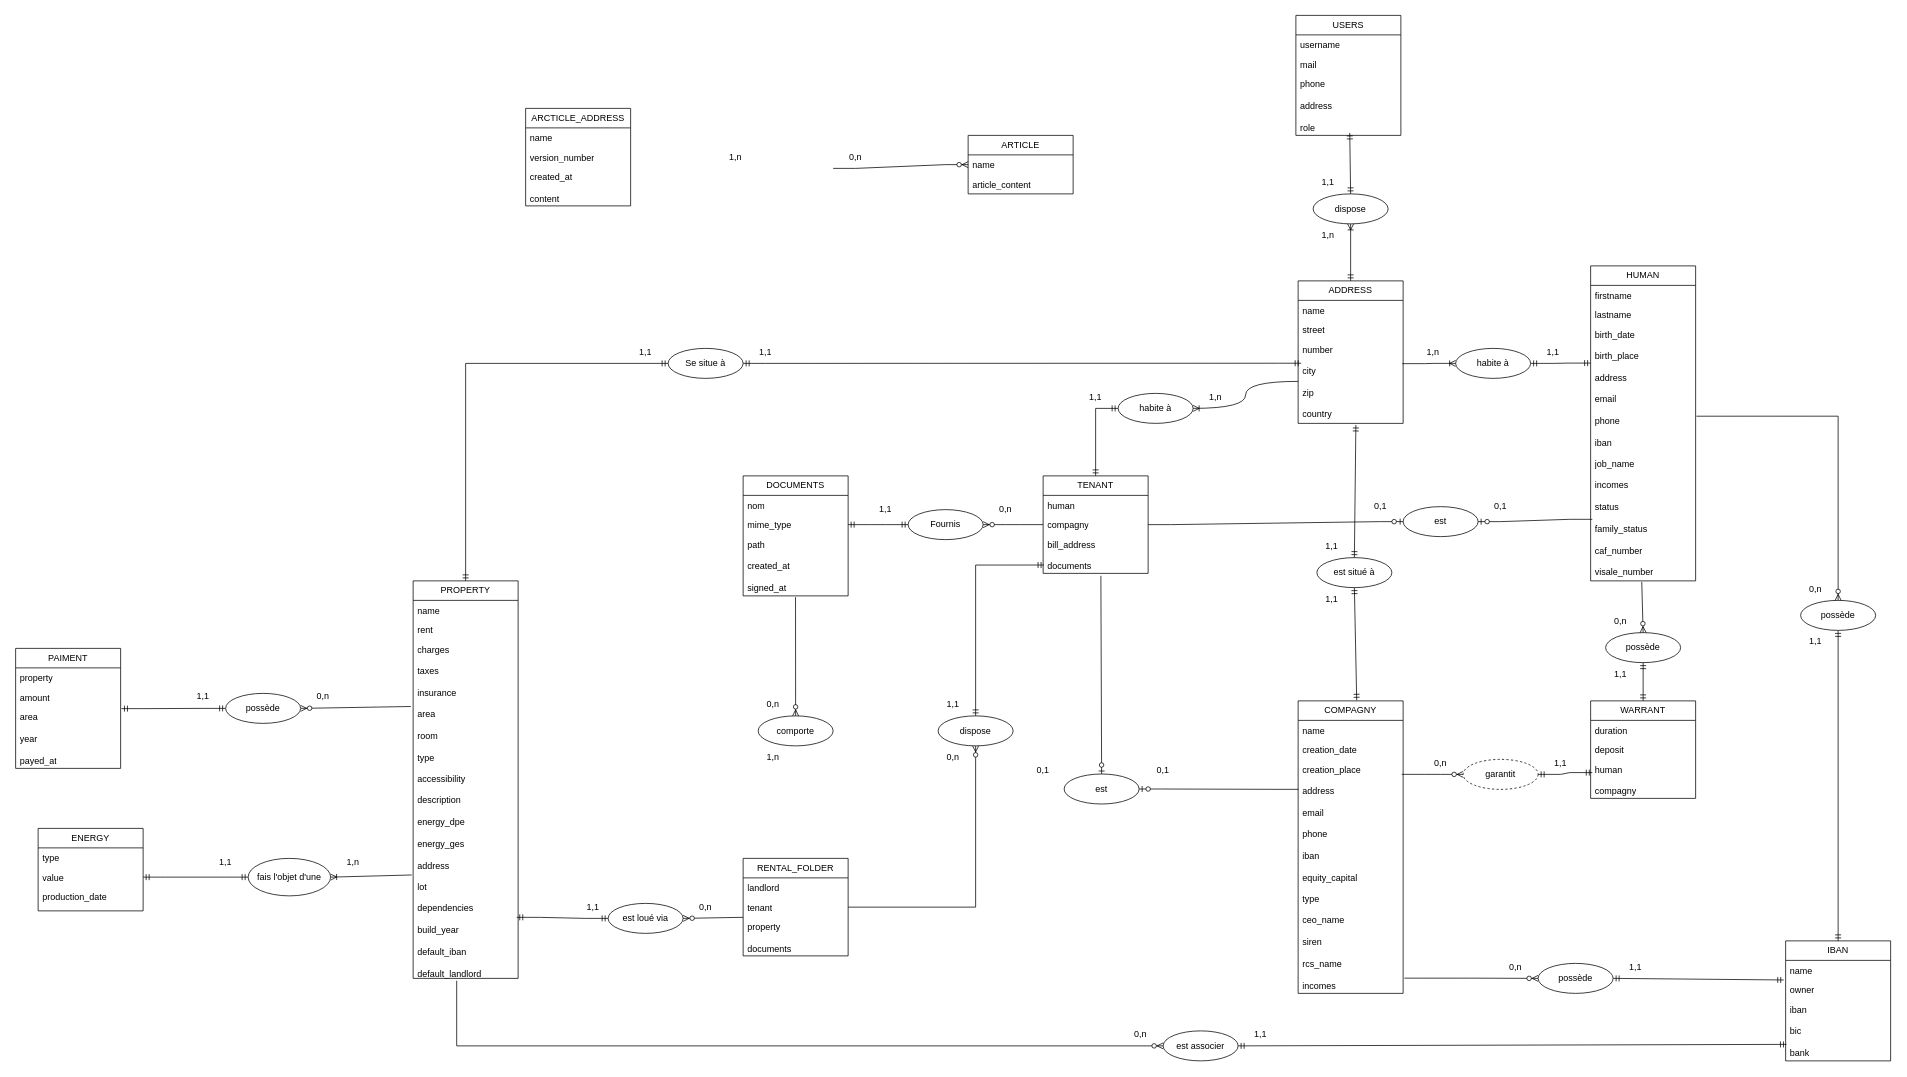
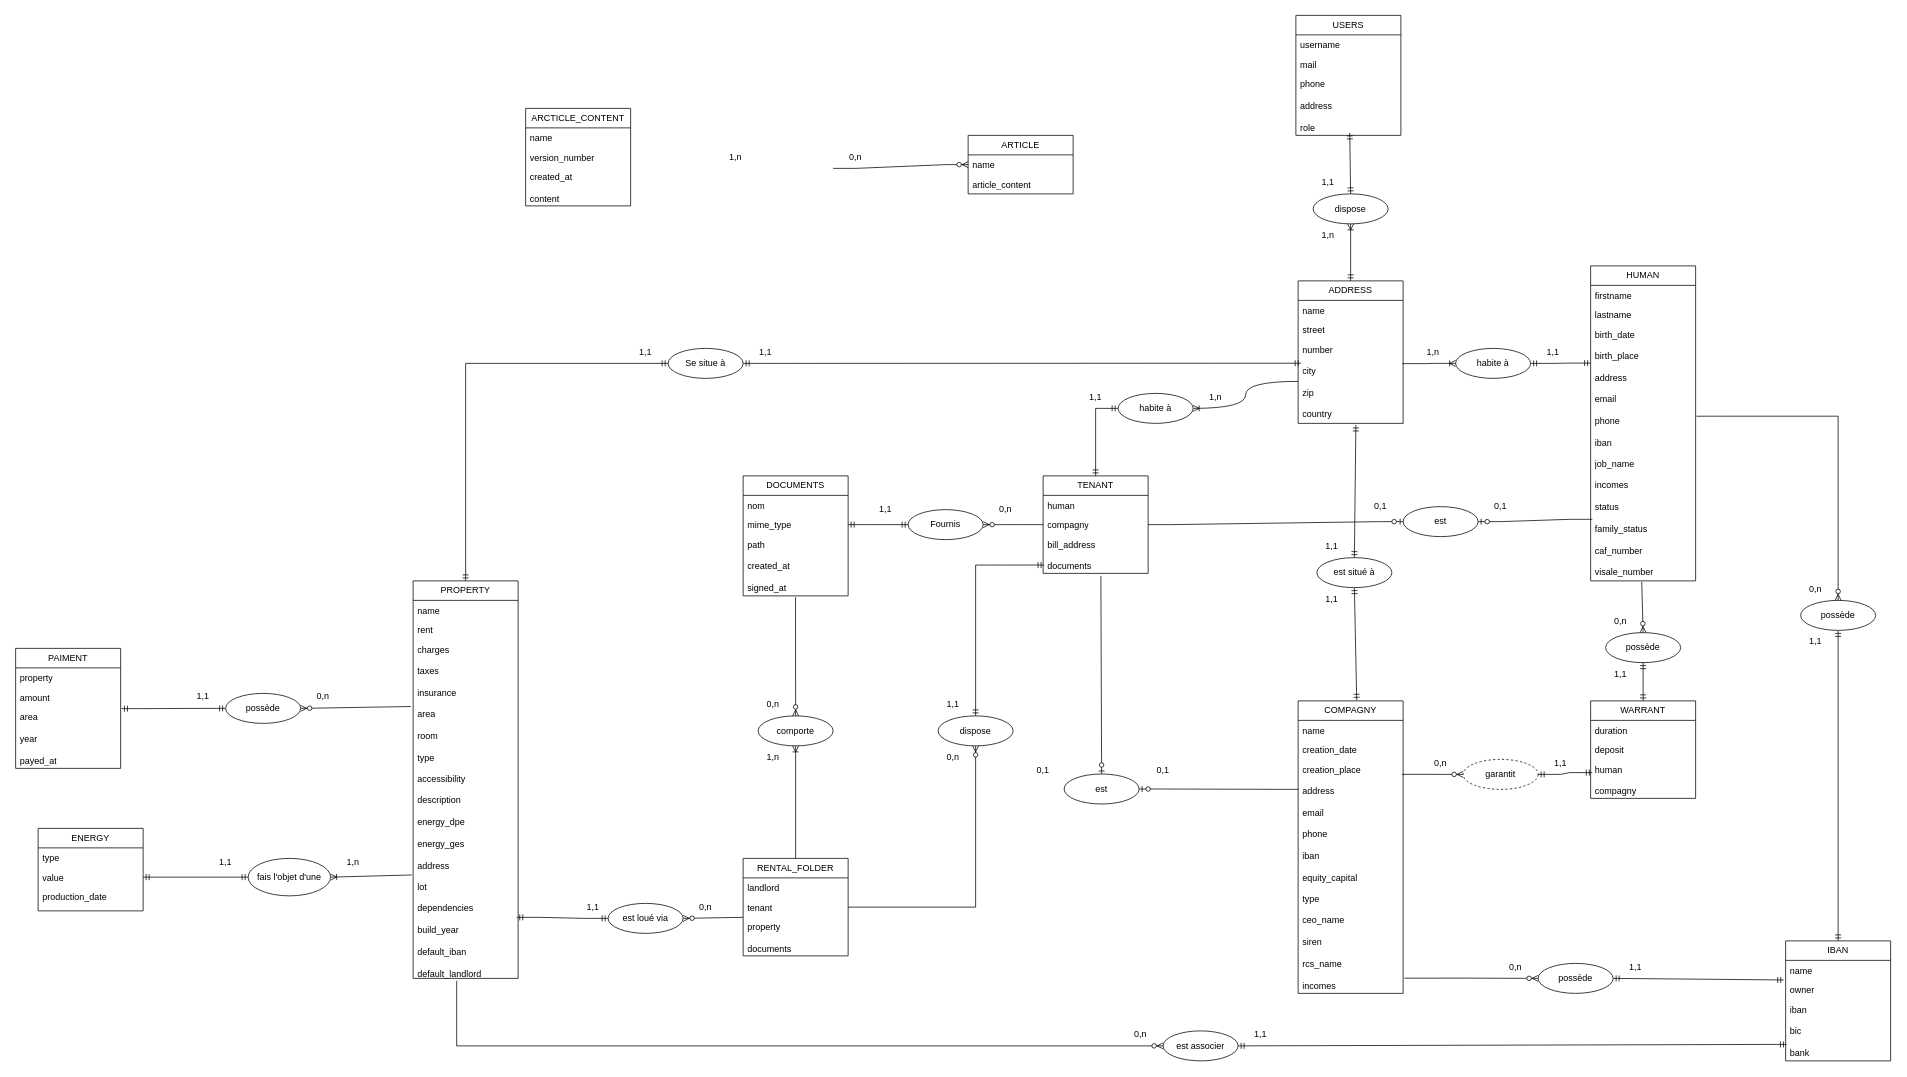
- <mxCell id="43" value="ARCTICLE_ADDRESS" style="swimlane;fontStyle=0;childLayout=stackLayout;horizontal=1;startSize=26;fillColor=none;horizontalStack=0;resizeParent=1;resizeParentMax=0;resizeLast=0;collapsible=1;marginBottom=0;whiteSpace=wrap;html=1;" parent="1" vertex="1"><mxGeometry x="700" y="144" width="140" height="130" as="geometry"><mxRectangle x="480" y="650" width="120" height="30" as="alternateBounds" /></mxGeometry></mxCell>
+ <mxCell id="43" value="ARCTICLE_CONTENT" style="swimlane;fontStyle=0;childLayout=stackLayout;horizontal=1;startSize=26;fillColor=none;horizontalStack=0;resizeParent=1;resizeParentMax=0;resizeLast=0;collapsible=1;marginBottom=0;whiteSpace=wrap;html=1;" parent="1" vertex="1"><mxGeometry x="700" y="144" width="140" height="130" as="geometry"><mxRectangle x="480" y="650" width="120" height="30" as="alternateBounds" /></mxGeometry></mxCell>
+ <mxCell id="107" value="" style="fontSize=12;html=1;endArrow=ERoneToMany;rounded=0;exitX=0.5;exitY=0;exitDx=0;exitDy=0;entryX=0.5;entryY=1;entryDx=0;entryDy=0;" parent="1" source="50" target="104" edge="1"><mxGeometry width="100" height="100" relative="1" as="geometry"><mxPoint x="1050" y="1124" as="sourcePoint" /><mxPoint x="1150" y="1024" as="targetPoint" /></mxGeometry></mxCell>
